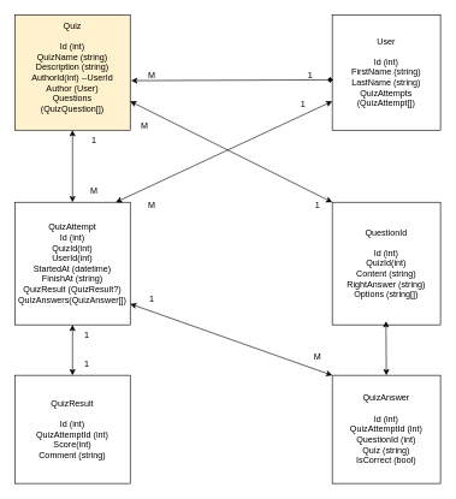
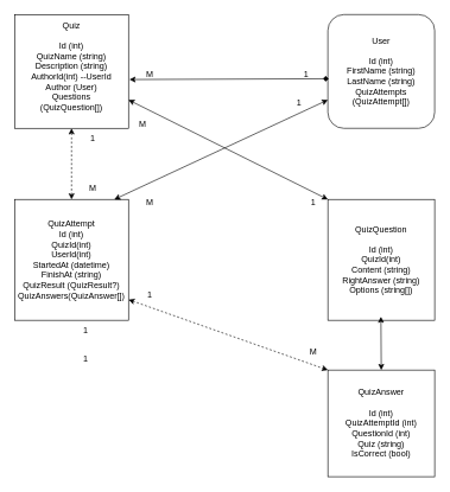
- <mxCell id="2" value="Quiz&lt;div&gt;&lt;br&gt;&lt;/div&gt;&lt;div&gt;Id (int)&lt;/div&gt;&lt;div&gt;QuizName (string)&lt;/div&gt;&lt;div&gt;Description (string)&lt;/div&gt;&lt;div&gt;AuthorId(int) --UserId&lt;/div&gt;&lt;div&gt;Author (User)&lt;/div&gt;&lt;div&gt;Questions&lt;/div&gt;&lt;div&gt;(QuizQuestion[])&lt;/div&gt;&lt;div&gt;&lt;br&gt;&lt;/div&gt;" style="rounded=0;whiteSpace=wrap;html=1;fillColor=#fff2cc;" vertex="1" parent="1"><mxGeometry x="20" y="20" width="160" height="160" as="geometry" /></mxCell>
+ <mxCell id="2" value="Quiz&lt;div&gt;&lt;br&gt;&lt;/div&gt;&lt;div&gt;Id (int)&lt;/div&gt;&lt;div&gt;QuizName (string)&lt;/div&gt;&lt;div&gt;Description (string)&lt;/div&gt;&lt;div&gt;AuthorId(int) --UserId&lt;/div&gt;&lt;div&gt;Author (User)&lt;/div&gt;&lt;div&gt;Questions&lt;/div&gt;&lt;div&gt;(QuizQuestion[])&lt;/div&gt;&lt;div&gt;&lt;br&gt;&lt;/div&gt;" style="rounded=0;whiteSpace=wrap;html=1;" vertex="1" parent="1"><mxGeometry x="20" y="20" width="160" height="160" as="geometry" /></mxCell>
- <mxCell id="3" value="&lt;div&gt;User&lt;/div&gt;&lt;div&gt;&lt;br&gt;&lt;/div&gt;&lt;div&gt;Id (int)&lt;/div&gt;&lt;div&gt;FirstName (string)&lt;/div&gt;&lt;div&gt;LastName (string)&lt;/div&gt;&lt;div&gt;QuizAttempts&lt;/div&gt;&lt;div&gt;(QuizAttempt[])&lt;/div&gt;" style="rounded=0;whiteSpace=wrap;html=1;" vertex="1" parent="1"><mxGeometry x="460" y="20" width="150" height="160" as="geometry" /></mxCell>
+ <mxCell id="3" value="&lt;div&gt;User&lt;/div&gt;&lt;div&gt;&lt;br&gt;&lt;/div&gt;&lt;div&gt;Id (int)&lt;/div&gt;&lt;div&gt;FirstName (string)&lt;/div&gt;&lt;div&gt;LastName (string)&lt;/div&gt;&lt;div&gt;QuizAttempts&lt;/div&gt;&lt;div&gt;(QuizAttempt[])&lt;/div&gt;" style="whiteSpace=wrap;html=1;rounded=1;" vertex="1" parent="1"><mxGeometry x="460" y="20" width="150" height="160" as="geometry" /></mxCell>
- <mxCell id="11" value="" style="endArrow=classic;startArrow=classic;html=1;rounded=0;entryX=0.5;entryY=1;entryDx=0;entryDy=0;exitX=0.5;exitY=0;exitDx=0;exitDy=0;" edge="1" parent="1" source="4" target="2"><mxGeometry width="50" height="50" relative="1" as="geometry"><mxPoint x="470" y="380" as="sourcePoint" /><mxPoint x="520" y="330" as="targetPoint" /></mxGeometry></mxCell>
+ <mxCell id="11" value="" style="endArrow=classic;startArrow=classic;html=1;rounded=0;entryX=0.5;entryY=1;entryDx=0;entryDy=0;exitX=0.5;exitY=0;exitDx=0;exitDy=0;dashed=1;" edge="1" parent="1" source="4" target="2"><mxGeometry width="50" height="50" relative="1" as="geometry"><mxPoint x="470" y="380" as="sourcePoint" /><mxPoint x="520" y="330" as="targetPoint" /></mxGeometry></mxCell>
- <mxCell id="5" value="QuestionId&lt;div&gt;&lt;br&gt;&lt;/div&gt;&lt;div&gt;Id (int)&lt;/div&gt;&lt;div&gt;QuizId(int)&lt;/div&gt;&lt;div&gt;Content (string)&lt;/div&gt;&lt;div&gt;RightAnswer (string)&lt;/div&gt;&lt;div&gt;Options (string[])&lt;/div&gt;" style="rounded=0;whiteSpace=wrap;html=1;" vertex="1" parent="1"><mxGeometry x="460" y="280" width="150" height="170" as="geometry" /></mxCell>
+ <mxCell id="5" value="QuizQuestion&lt;div&gt;&lt;br&gt;&lt;/div&gt;&lt;div&gt;Id (int)&lt;/div&gt;&lt;div&gt;QuizId(int)&lt;/div&gt;&lt;div&gt;Content (string)&lt;/div&gt;&lt;div&gt;RightAnswer (string)&lt;/div&gt;&lt;div&gt;Options (string[])&lt;/div&gt;" style="rounded=0;whiteSpace=wrap;html=1;" vertex="1" parent="1"><mxGeometry x="460" y="280" width="150" height="170" as="geometry" /></mxCell>
- <mxCell id="24" value="" style="endArrow=classic;startArrow=classic;html=1;rounded=0;entryX=0;entryY=0;entryDx=0;entryDy=0;exitX=1;exitY=0.829;exitDx=0;exitDy=0;exitPerimeter=0;" edge="1" parent="1" source="4" target="6"><mxGeometry width="50" height="50" relative="1" as="geometry"><mxPoint x="300" y="490" as="sourcePoint" /><mxPoint x="580" y="625" as="targetPoint" /></mxGeometry></mxCell>
+ <mxCell id="24" value="" style="endArrow=classic;startArrow=classic;html=1;rounded=0;entryX=0;entryY=0;entryDx=0;entryDy=0;exitX=1;exitY=0.829;exitDx=0;exitDy=0;exitPerimeter=0;dashed=1;" edge="1" parent="1" source="4" target="6"><mxGeometry width="50" height="50" relative="1" as="geometry"><mxPoint x="300" y="490" as="sourcePoint" /><mxPoint x="580" y="625" as="targetPoint" /></mxGeometry></mxCell>
- <mxCell id="21" value="" style="endArrow=classic;startArrow=classic;html=1;rounded=0;entryX=0.5;entryY=1;entryDx=0;entryDy=0;exitX=0.5;exitY=0;exitDx=0;exitDy=0;" edge="1" parent="1" source="7" target="4"><mxGeometry width="50" height="50" relative="1" as="geometry"><mxPoint x="110" y="470" as="sourcePoint" /><mxPoint x="110" y="370" as="targetPoint" /></mxGeometry></mxCell>
- <mxCell id="7" value="QuizResult&lt;div&gt;&lt;br&gt;&lt;/div&gt;&lt;div&gt;Id (int)&lt;/div&gt;&lt;div&gt;QuizAttemptId (int)&lt;/div&gt;&lt;div&gt;Score(int)&lt;/div&gt;&lt;div&gt;Comment (string)&lt;/div&gt;" style="rounded=0;whiteSpace=wrap;html=1;" vertex="1" parent="1"><mxGeometry x="20" y="520" width="160" height="150" as="geometry" /></mxCell>
